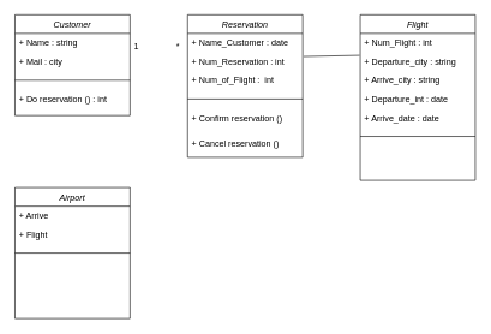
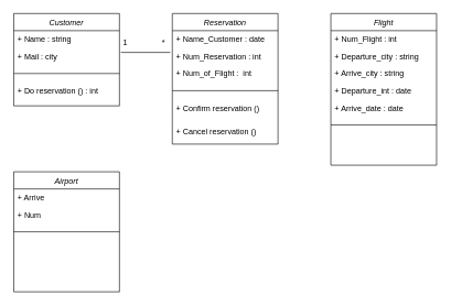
- <mxCell id="28" value="" style="endArrow=none;html=1;rounded=0;fontSize=12;exitX=1.009;exitY=0.231;exitDx=0;exitDy=0;exitPerimeter=0;entryX=-0.006;entryY=0.169;entryDx=0;entryDy=0;entryPerimeter=0;" edge="1" parent="1" source="9" target="19"><mxGeometry width="50" height="50" relative="1" as="geometry"><mxPoint x="430" y="110" as="sourcePoint" /><mxPoint x="480" y="60" as="targetPoint" /></mxGeometry></mxCell>
+ <mxCell id="14" value="" style="endArrow=none;html=1;rounded=0;exitX=1.013;exitY=0.269;exitDx=0;exitDy=0;entryX=-0.019;entryY=0.269;entryDx=0;entryDy=0;entryPerimeter=0;exitPerimeter=0;" edge="1" parent="1" source="4" target="9"><mxGeometry width="50" height="50" relative="1" as="geometry"><mxPoint x="200" y="170" as="sourcePoint" /><mxPoint x="250" y="120" as="targetPoint" /></mxGeometry></mxCell>
- <mxCell id="26" value="+ Flight" style="text;align=left;verticalAlign=top;spacingLeft=4;spacingRight=4;overflow=hidden;rotatable=0;points=[[0,0.5],[1,0.5]];portConstraint=eastwest;" vertex="1" parent="24"><mxGeometry y="52" width="160" height="26" as="geometry" /></mxCell>
+ <mxCell id="26" value="+ Num" style="text;align=left;verticalAlign=top;spacingLeft=4;spacingRight=4;overflow=hidden;rotatable=0;points=[[0,0.5],[1,0.5]];portConstraint=eastwest;" vertex="1" parent="24"><mxGeometry y="52" width="160" height="26" as="geometry" /></mxCell>
